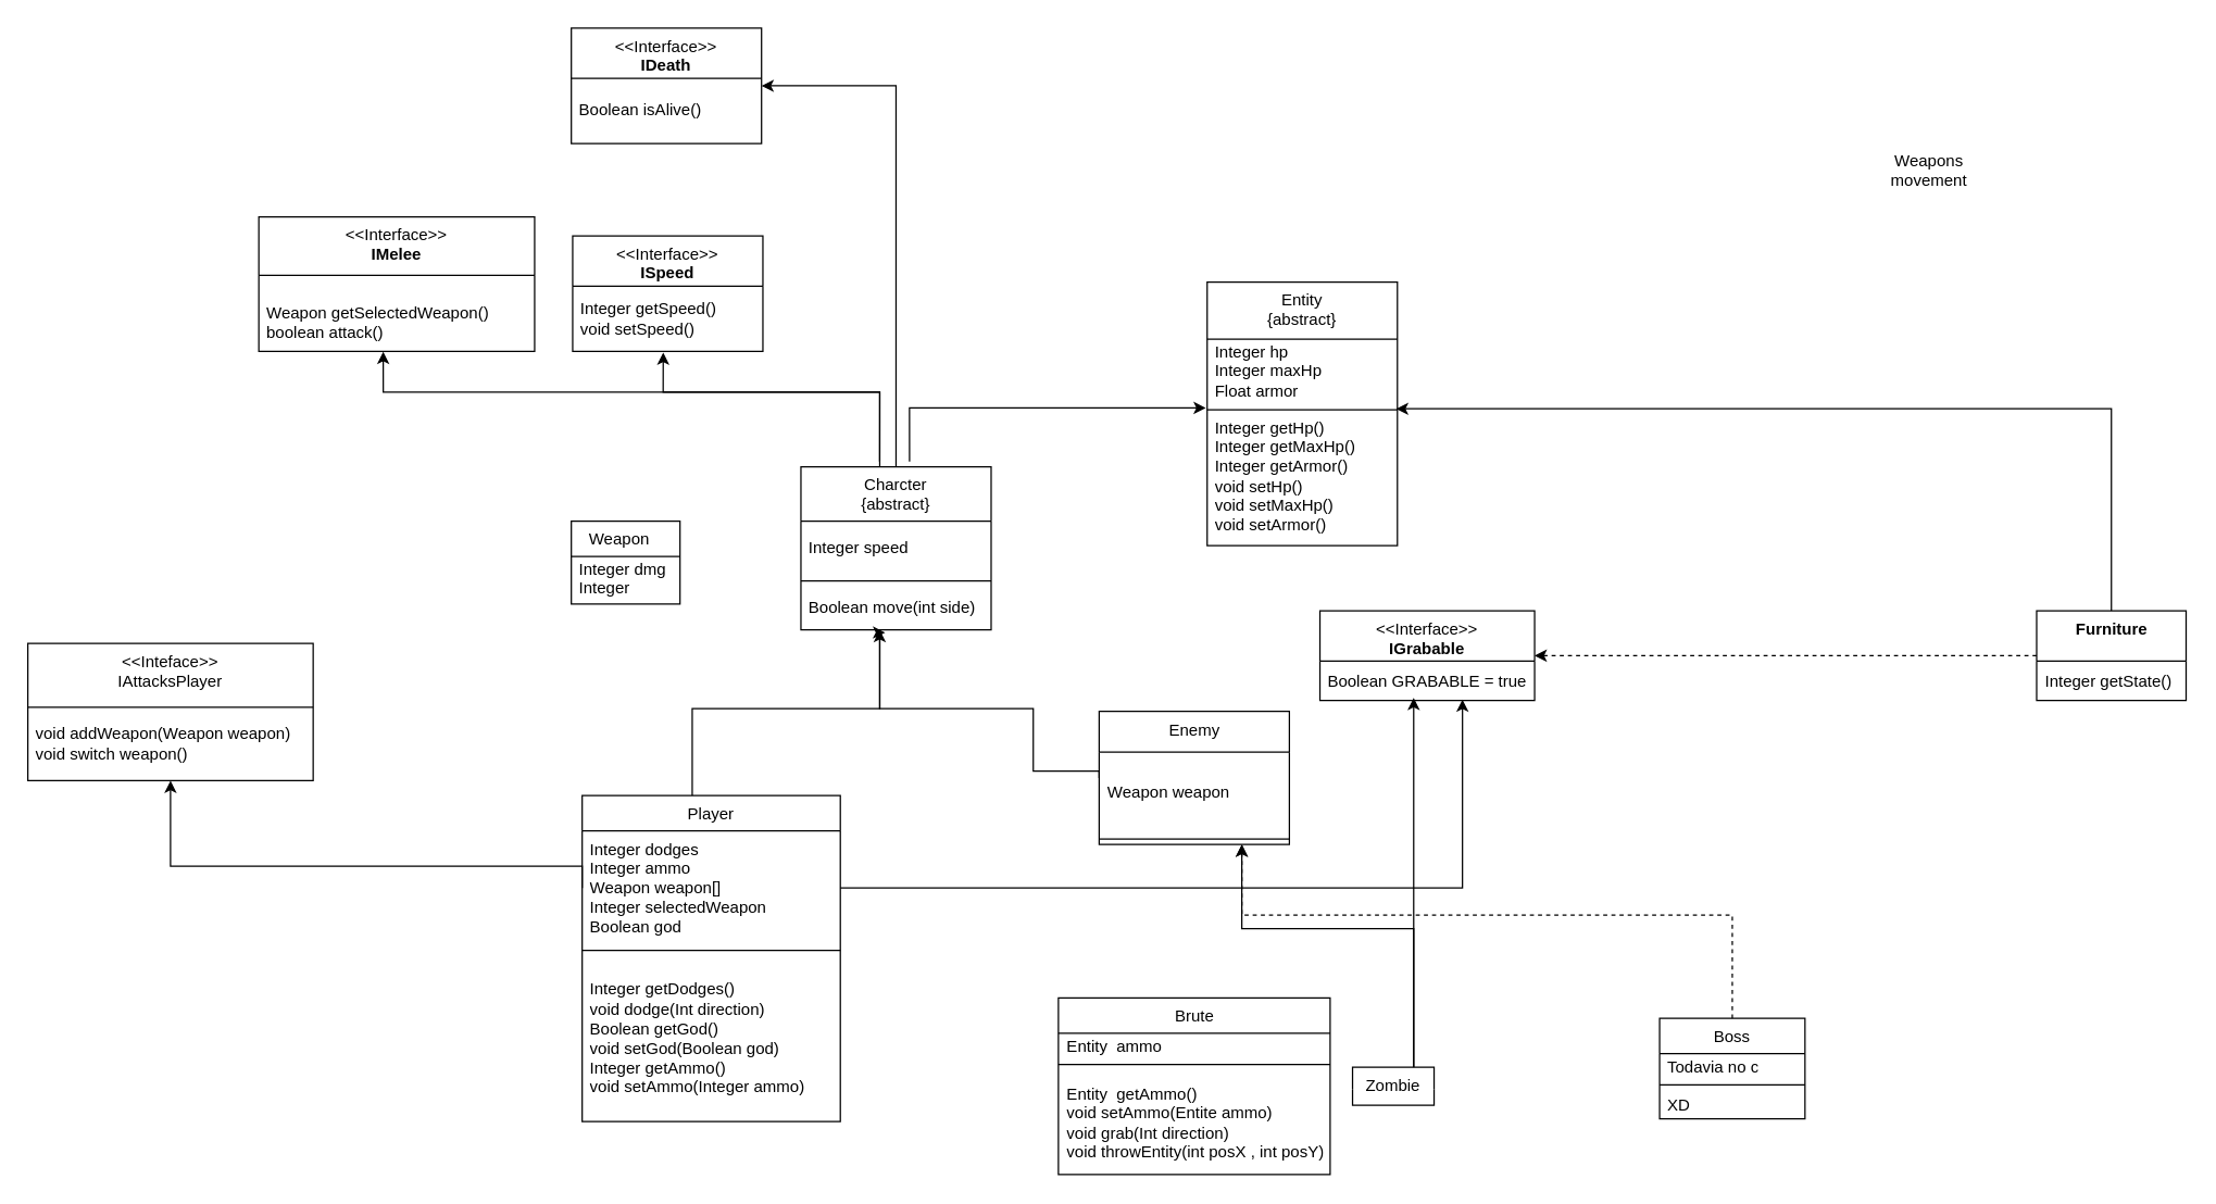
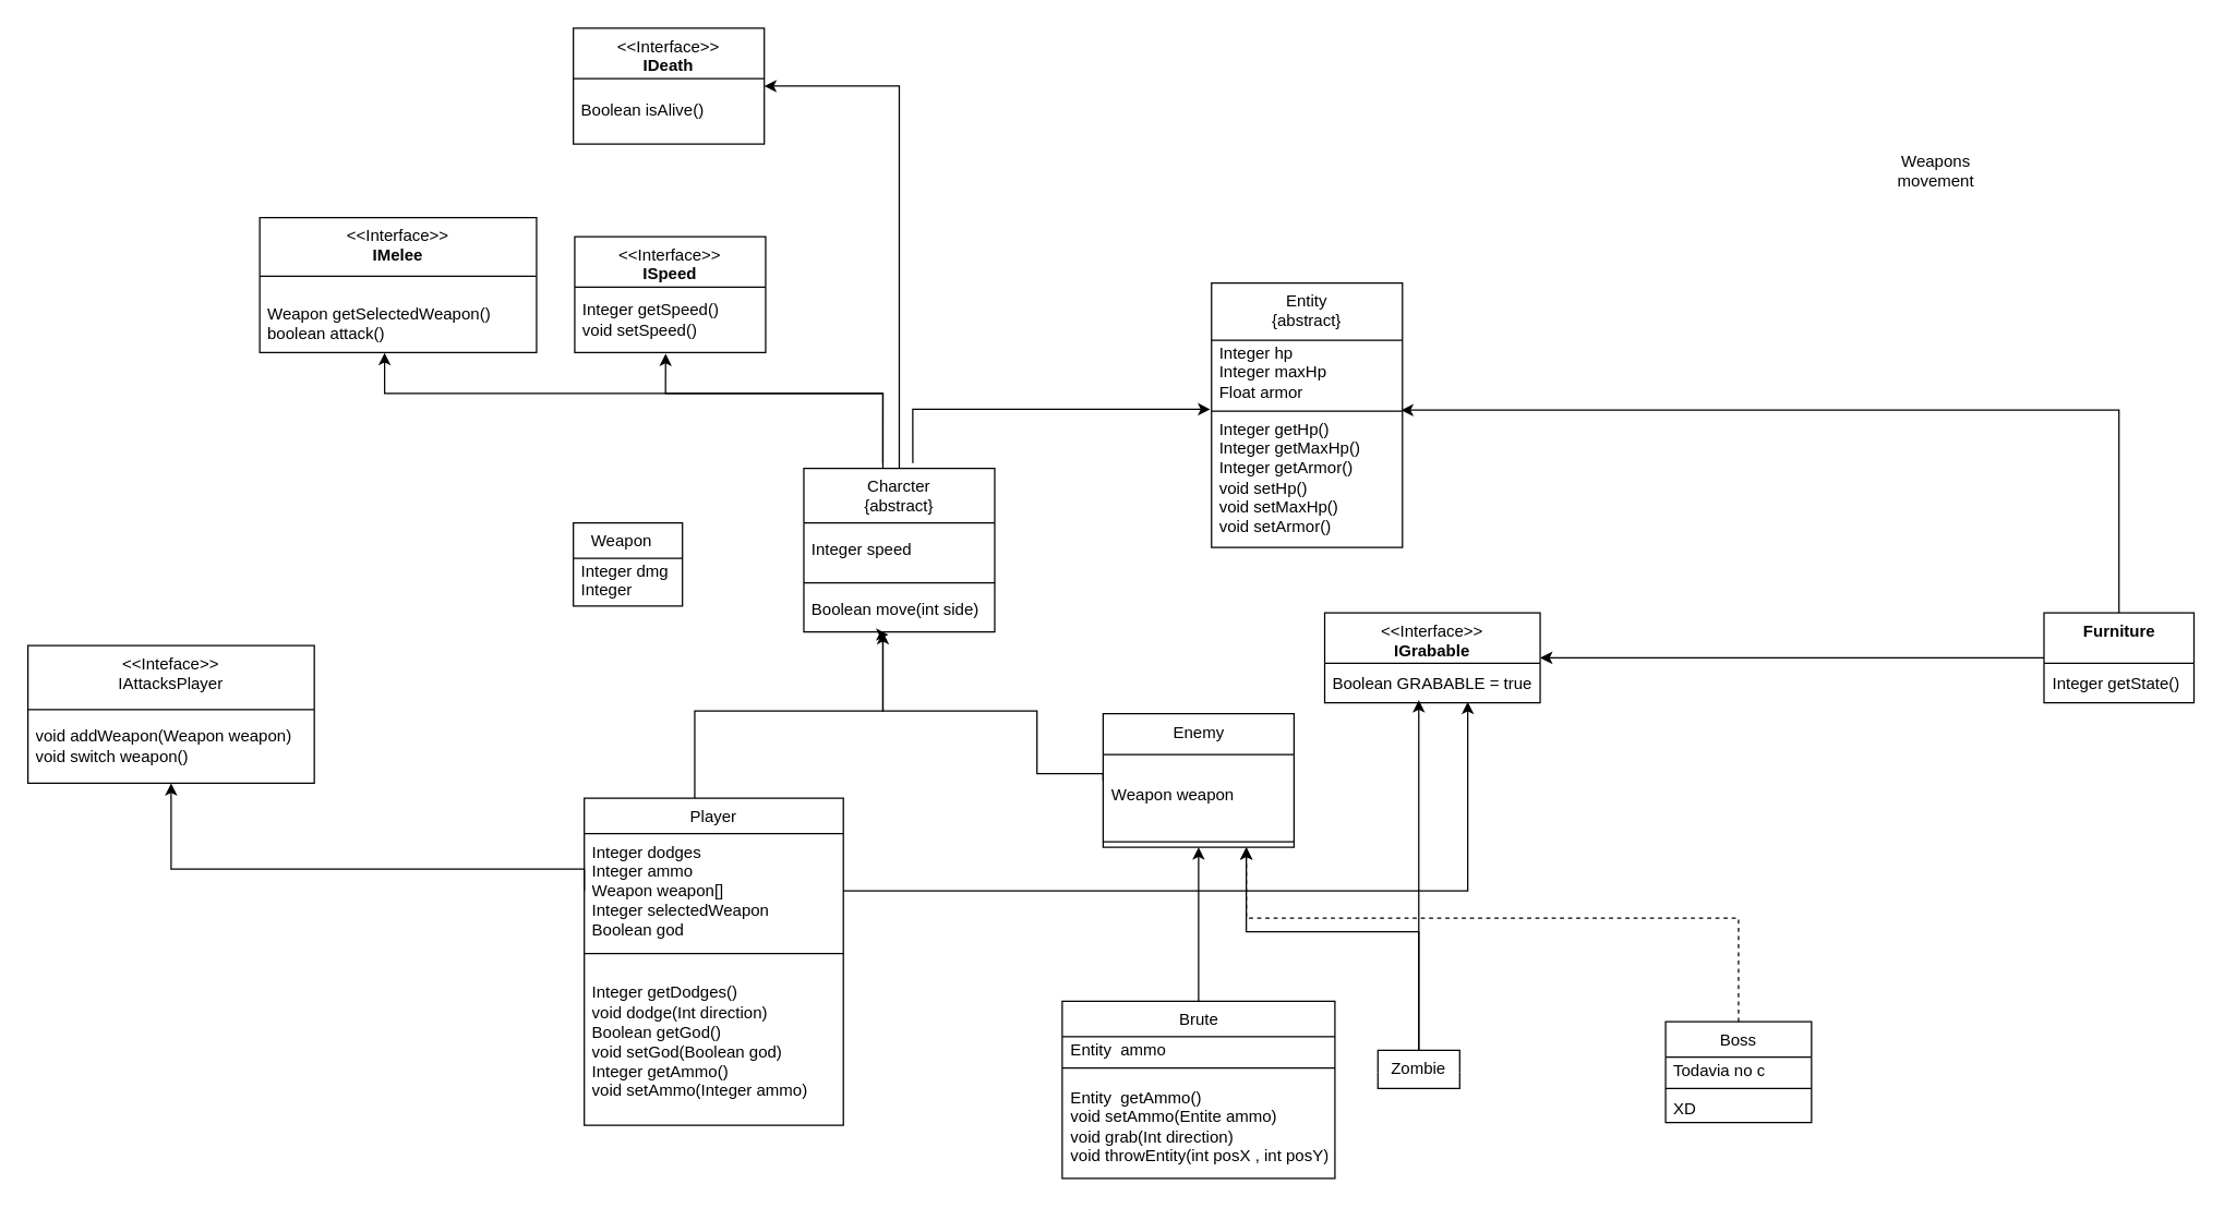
- <mxCell id="10" style="edgeStyle=orthogonalEdgeStyle;rounded=0;orthogonalLoop=1;jettySize=auto;html=1;entryX=1;entryY=0.5;entryDx=0;entryDy=0;exitX=0;exitY=0.5;exitDx=0;exitDy=0;dashed=1;" parent="1" source="37" target="21" edge="1"><mxGeometry relative="1" as="geometry"><Array as="points" /><mxPoint x="1501" y="482" as="sourcePoint" /></mxGeometry></mxCell>
+ <mxCell id="10" style="edgeStyle=orthogonalEdgeStyle;rounded=0;orthogonalLoop=1;jettySize=auto;html=1;entryX=1;entryY=0.5;entryDx=0;entryDy=0;exitX=0;exitY=0.5;exitDx=0;exitDy=0;" parent="1" source="37" target="21" edge="1"><mxGeometry relative="1" as="geometry"><Array as="points" /><mxPoint x="1501" y="482" as="sourcePoint" /></mxGeometry></mxCell>
+ <mxCell id="26" style="edgeStyle=orthogonalEdgeStyle;rounded=0;orthogonalLoop=1;jettySize=auto;html=1;entryX=0.5;entryY=1;entryDx=0;entryDy=0;" parent="1" source="27" target="46" edge="1"><mxGeometry relative="1" as="geometry"><mxPoint x="878.5" y="616" as="targetPoint" /></mxGeometry></mxCell>
- <mxCell id="25" value="Zombie" style="swimlane;fontStyle=0;align=center;verticalAlign=top;childLayout=stackLayout;horizontal=1;startSize=16;horizontalStack=0;resizeParent=1;resizeParentMax=0;resizeLast=0;collapsible=0;marginBottom=0;html=1;whiteSpace=wrap;swimlaneLine=0;" parent="1" vertex="1"><mxGeometry x="995" y="785" width="60" height="28" as="geometry" /></mxCell>
+ <mxCell id="25" value="Zombie" style="swimlane;fontStyle=0;align=center;verticalAlign=top;childLayout=stackLayout;horizontal=1;startSize=16;horizontalStack=0;resizeParent=1;resizeParentMax=0;resizeLast=0;collapsible=0;marginBottom=0;html=1;whiteSpace=wrap;swimlaneLine=0;" parent="1" vertex="1"><mxGeometry x="1010" y="770" width="60" height="28" as="geometry" /></mxCell>
